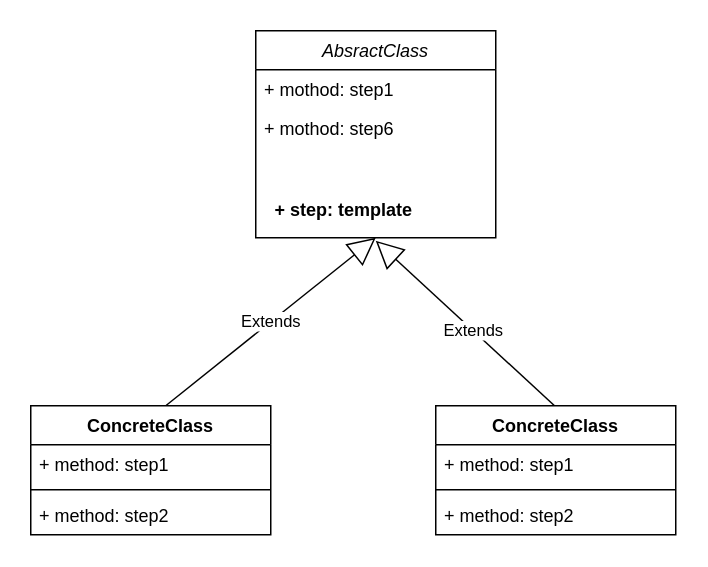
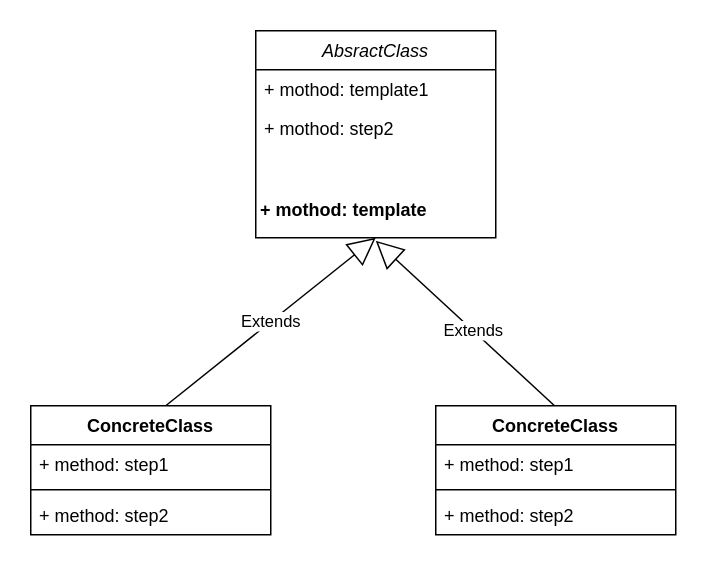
- <mxCell id="3" value="+ mothod: step1" style="text;align=left;verticalAlign=top;spacingLeft=4;spacingRight=4;overflow=hidden;rotatable=0;points=[[0,0.5],[1,0.5]];portConstraint=eastwest;" parent="2" vertex="1"><mxGeometry y="26" width="160" height="26" as="geometry" /></mxCell>
+ <mxCell id="3" value="+ mothod: template1" style="text;align=left;verticalAlign=top;spacingLeft=4;spacingRight=4;overflow=hidden;rotatable=0;points=[[0,0.5],[1,0.5]];portConstraint=eastwest;" parent="2" vertex="1"><mxGeometry y="26" width="160" height="26" as="geometry" /></mxCell>
- <mxCell id="4" value="+ mothod: step6" style="text;align=left;verticalAlign=top;spacingLeft=4;spacingRight=4;overflow=hidden;rotatable=0;points=[[0,0.5],[1,0.5]];portConstraint=eastwest;rounded=0;shadow=0;html=0;" parent="2" vertex="1"><mxGeometry y="52" width="160" height="26" as="geometry" /></mxCell>
+ <mxCell id="4" value="+ mothod: step2" style="text;align=left;verticalAlign=top;spacingLeft=4;spacingRight=4;overflow=hidden;rotatable=0;points=[[0,0.5],[1,0.5]];portConstraint=eastwest;rounded=0;shadow=0;html=0;" parent="2" vertex="1"><mxGeometry y="52" width="160" height="26" as="geometry" /></mxCell>
- <mxCell id="7" value="&lt;span style=&quot;text-align: left&quot;&gt;&lt;b&gt;&amp;nbsp; &amp;nbsp; &amp;nbsp; &amp;nbsp; &amp;nbsp; &amp;nbsp; &amp;nbsp; &amp;nbsp; &amp;nbsp; &amp;nbsp; &amp;nbsp; &amp;nbsp;+ step: template&lt;/b&gt;&lt;/span&gt;" style="text;html=1;align=center;verticalAlign=middle;resizable=0;points=[];autosize=1;strokeColor=none;" vertex="1" parent="1"><mxGeometry x="90" y="130" width="200" height="20" as="geometry" /></mxCell>
+ <mxCell id="7" value="&lt;span style=&quot;text-align: left&quot;&gt;&lt;b&gt;&amp;nbsp; &amp;nbsp; &amp;nbsp; &amp;nbsp; &amp;nbsp; &amp;nbsp; &amp;nbsp; &amp;nbsp; &amp;nbsp; &amp;nbsp; &amp;nbsp; &amp;nbsp;+ mothod: template&lt;/b&gt;&lt;/span&gt;" style="text;html=1;align=center;verticalAlign=middle;resizable=0;points=[];autosize=1;strokeColor=none;" vertex="1" parent="1"><mxGeometry x="90" y="130" width="200" height="20" as="geometry" /></mxCell>
